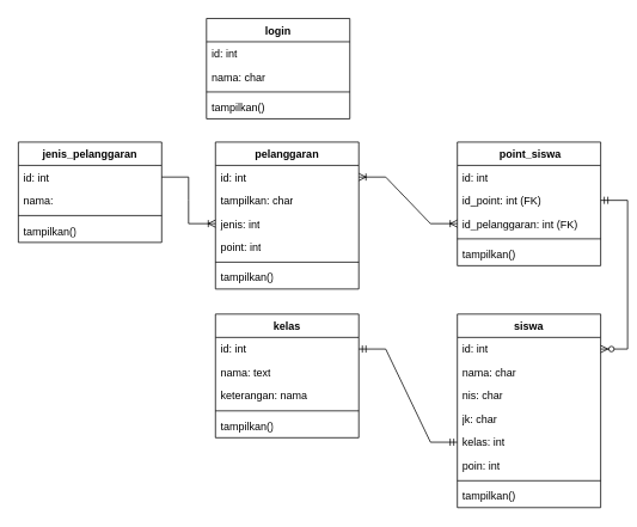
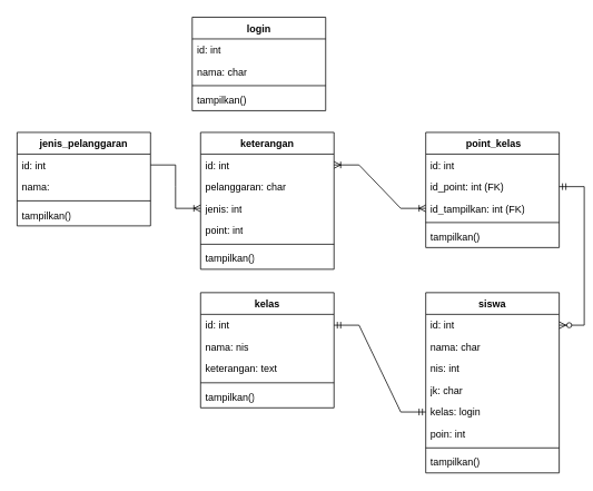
- <mxCell id="22" value="pelanggaran&lt;div&gt;&lt;br&gt;&lt;/div&gt;" style="swimlane;fontStyle=1;align=center;verticalAlign=top;childLayout=stackLayout;horizontal=1;startSize=26;horizontalStack=0;resizeParent=1;resizeParentMax=0;resizeLast=0;collapsible=1;marginBottom=0;whiteSpace=wrap;html=1;" vertex="1" parent="1"><mxGeometry x="240" y="158" width="160" height="164" as="geometry" /></mxCell>
+ <mxCell id="22" value="keterangan&lt;div&gt;&lt;br&gt;&lt;/div&gt;" style="swimlane;fontStyle=1;align=center;verticalAlign=top;childLayout=stackLayout;horizontal=1;startSize=26;horizontalStack=0;resizeParent=1;resizeParentMax=0;resizeLast=0;collapsible=1;marginBottom=0;whiteSpace=wrap;html=1;" vertex="1" parent="1"><mxGeometry x="240" y="158" width="160" height="164" as="geometry" /></mxCell>
- <mxCell id="7" value="&amp;nbsp;point_siswa" style="swimlane;fontStyle=1;align=center;verticalAlign=top;childLayout=stackLayout;horizontal=1;startSize=26;horizontalStack=0;resizeParent=1;resizeParentMax=0;resizeLast=0;collapsible=1;marginBottom=0;whiteSpace=wrap;html=1;" parent="1" vertex="1"><mxGeometry x="510" y="158" width="160" height="138" as="geometry" /></mxCell>
+ <mxCell id="7" value="&amp;nbsp;point_kelas" style="swimlane;fontStyle=1;align=center;verticalAlign=top;childLayout=stackLayout;horizontal=1;startSize=26;horizontalStack=0;resizeParent=1;resizeParentMax=0;resizeLast=0;collapsible=1;marginBottom=0;whiteSpace=wrap;html=1;" parent="1" vertex="1"><mxGeometry x="510" y="158" width="160" height="138" as="geometry" /></mxCell>
- <mxCell id="24" value="tampilkan: char" style="text;strokeColor=none;fillColor=none;align=left;verticalAlign=top;spacingLeft=4;spacingRight=4;overflow=hidden;rotatable=0;points=[[0,0.5],[1,0.5]];portConstraint=eastwest;whiteSpace=wrap;html=1;" vertex="1" parent="22"><mxGeometry y="52" width="160" height="26" as="geometry" /></mxCell>
+ <mxCell id="24" value="pelanggaran: char" style="text;strokeColor=none;fillColor=none;align=left;verticalAlign=top;spacingLeft=4;spacingRight=4;overflow=hidden;rotatable=0;points=[[0,0.5],[1,0.5]];portConstraint=eastwest;whiteSpace=wrap;html=1;" vertex="1" parent="22"><mxGeometry y="52" width="160" height="26" as="geometry" /></mxCell>
- <mxCell id="10" value="id_&lt;span style=&quot;background-color: initial;&quot;&gt;pelanggaran: int (FK)&lt;/span&gt;" style="text;strokeColor=none;fillColor=none;align=left;verticalAlign=top;spacingLeft=4;spacingRight=4;overflow=hidden;rotatable=0;points=[[0,0.5],[1,0.5]];portConstraint=eastwest;whiteSpace=wrap;html=1;" parent="7" vertex="1"><mxGeometry y="78" width="160" height="26" as="geometry" /></mxCell>
+ <mxCell id="10" value="id_&lt;span style=&quot;background-color: initial;&quot;&gt;tampilkan: int (FK)&lt;/span&gt;" style="text;strokeColor=none;fillColor=none;align=left;verticalAlign=top;spacingLeft=4;spacingRight=4;overflow=hidden;rotatable=0;points=[[0,0.5],[1,0.5]];portConstraint=eastwest;whiteSpace=wrap;html=1;" parent="7" vertex="1"><mxGeometry y="78" width="160" height="26" as="geometry" /></mxCell>
- <mxCell id="33" value="nama: text" style="text;strokeColor=none;fillColor=none;align=left;verticalAlign=top;spacingLeft=4;spacingRight=4;overflow=hidden;rotatable=0;points=[[0,0.5],[1,0.5]];portConstraint=eastwest;whiteSpace=wrap;html=1;" vertex="1" parent="31"><mxGeometry y="52" width="160" height="26" as="geometry" /></mxCell>
+ <mxCell id="33" value="nama: nis" style="text;strokeColor=none;fillColor=none;align=left;verticalAlign=top;spacingLeft=4;spacingRight=4;overflow=hidden;rotatable=0;points=[[0,0.5],[1,0.5]];portConstraint=eastwest;whiteSpace=wrap;html=1;" vertex="1" parent="31"><mxGeometry y="52" width="160" height="26" as="geometry" /></mxCell>
- <mxCell id="34" value="keterangan: nama" style="text;strokeColor=none;fillColor=none;align=left;verticalAlign=top;spacingLeft=4;spacingRight=4;overflow=hidden;rotatable=0;points=[[0,0.5],[1,0.5]];portConstraint=eastwest;whiteSpace=wrap;html=1;" vertex="1" parent="31"><mxGeometry y="78" width="160" height="26" as="geometry" /></mxCell>
+ <mxCell id="34" value="keterangan: text" style="text;strokeColor=none;fillColor=none;align=left;verticalAlign=top;spacingLeft=4;spacingRight=4;overflow=hidden;rotatable=0;points=[[0,0.5],[1,0.5]];portConstraint=eastwest;whiteSpace=wrap;html=1;" vertex="1" parent="31"><mxGeometry y="78" width="160" height="26" as="geometry" /></mxCell>
- <mxCell id="16" value="nis: char" style="text;strokeColor=none;fillColor=none;align=left;verticalAlign=top;spacingLeft=4;spacingRight=4;overflow=hidden;rotatable=0;points=[[0,0.5],[1,0.5]];portConstraint=eastwest;whiteSpace=wrap;html=1;" vertex="1" parent="13"><mxGeometry y="78" width="160" height="26" as="geometry" /></mxCell>
+ <mxCell id="16" value="nis: int" style="text;strokeColor=none;fillColor=none;align=left;verticalAlign=top;spacingLeft=4;spacingRight=4;overflow=hidden;rotatable=0;points=[[0,0.5],[1,0.5]];portConstraint=eastwest;whiteSpace=wrap;html=1;" vertex="1" parent="13"><mxGeometry y="78" width="160" height="26" as="geometry" /></mxCell>
- <mxCell id="18" value="kelas: int" style="text;strokeColor=none;fillColor=none;align=left;verticalAlign=top;spacingLeft=4;spacingRight=4;overflow=hidden;rotatable=0;points=[[0,0.5],[1,0.5]];portConstraint=eastwest;whiteSpace=wrap;html=1;" vertex="1" parent="13"><mxGeometry y="130" width="160" height="26" as="geometry" /></mxCell>
+ <mxCell id="18" value="kelas: login" style="text;strokeColor=none;fillColor=none;align=left;verticalAlign=top;spacingLeft=4;spacingRight=4;overflow=hidden;rotatable=0;points=[[0,0.5],[1,0.5]];portConstraint=eastwest;whiteSpace=wrap;html=1;" vertex="1" parent="13"><mxGeometry y="130" width="160" height="26" as="geometry" /></mxCell>
